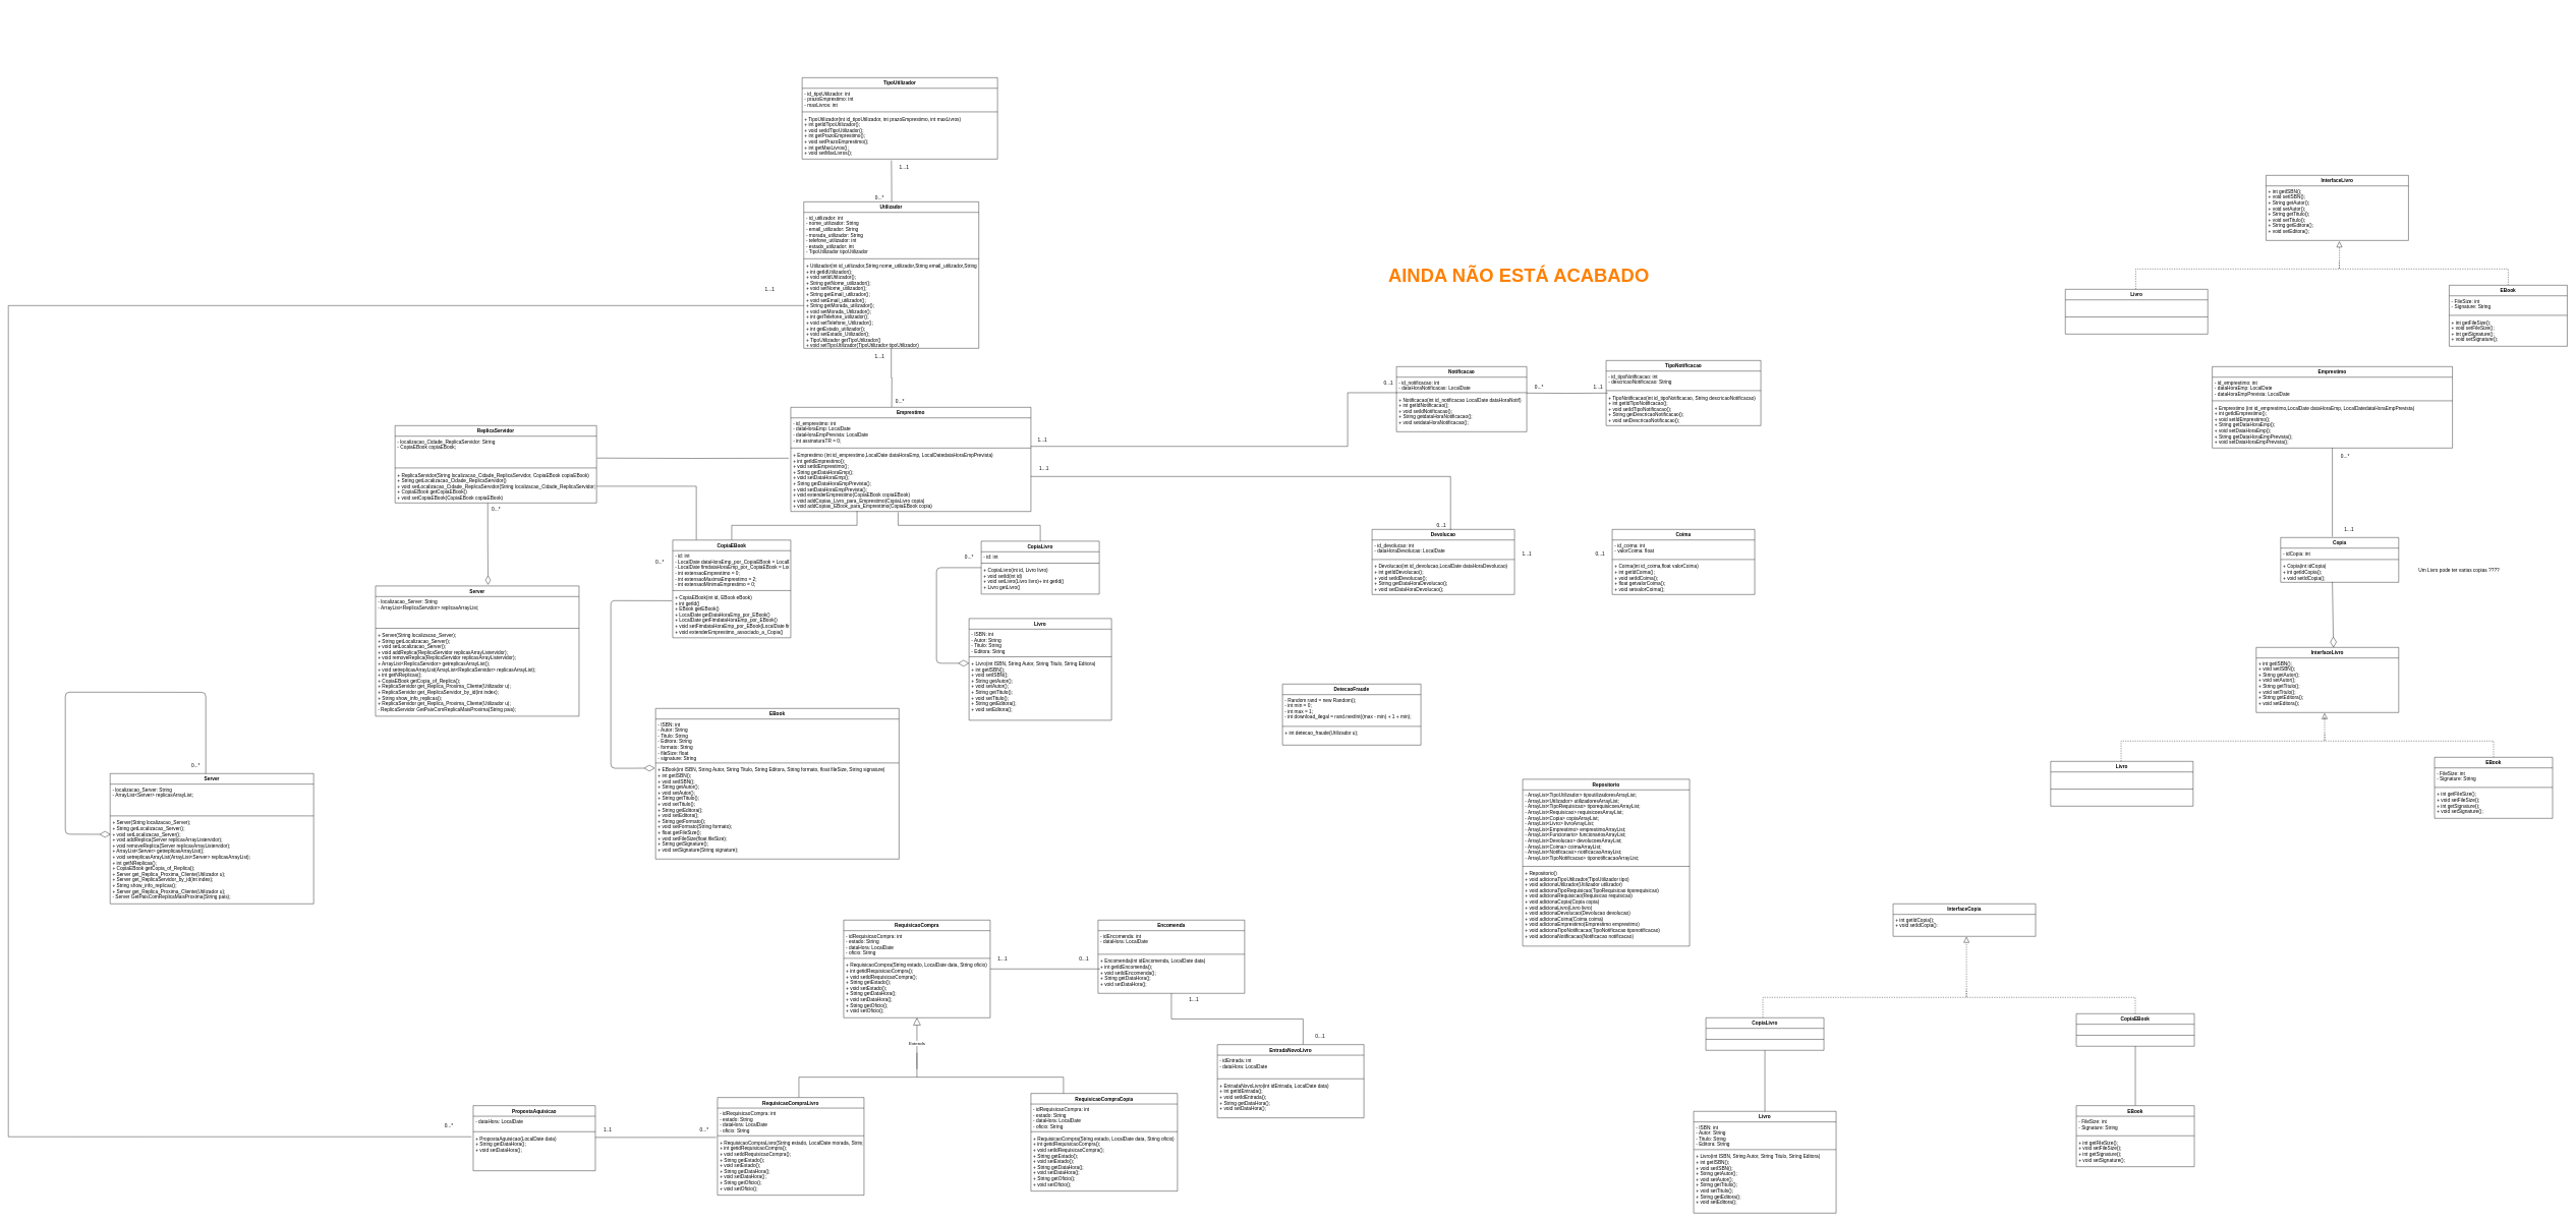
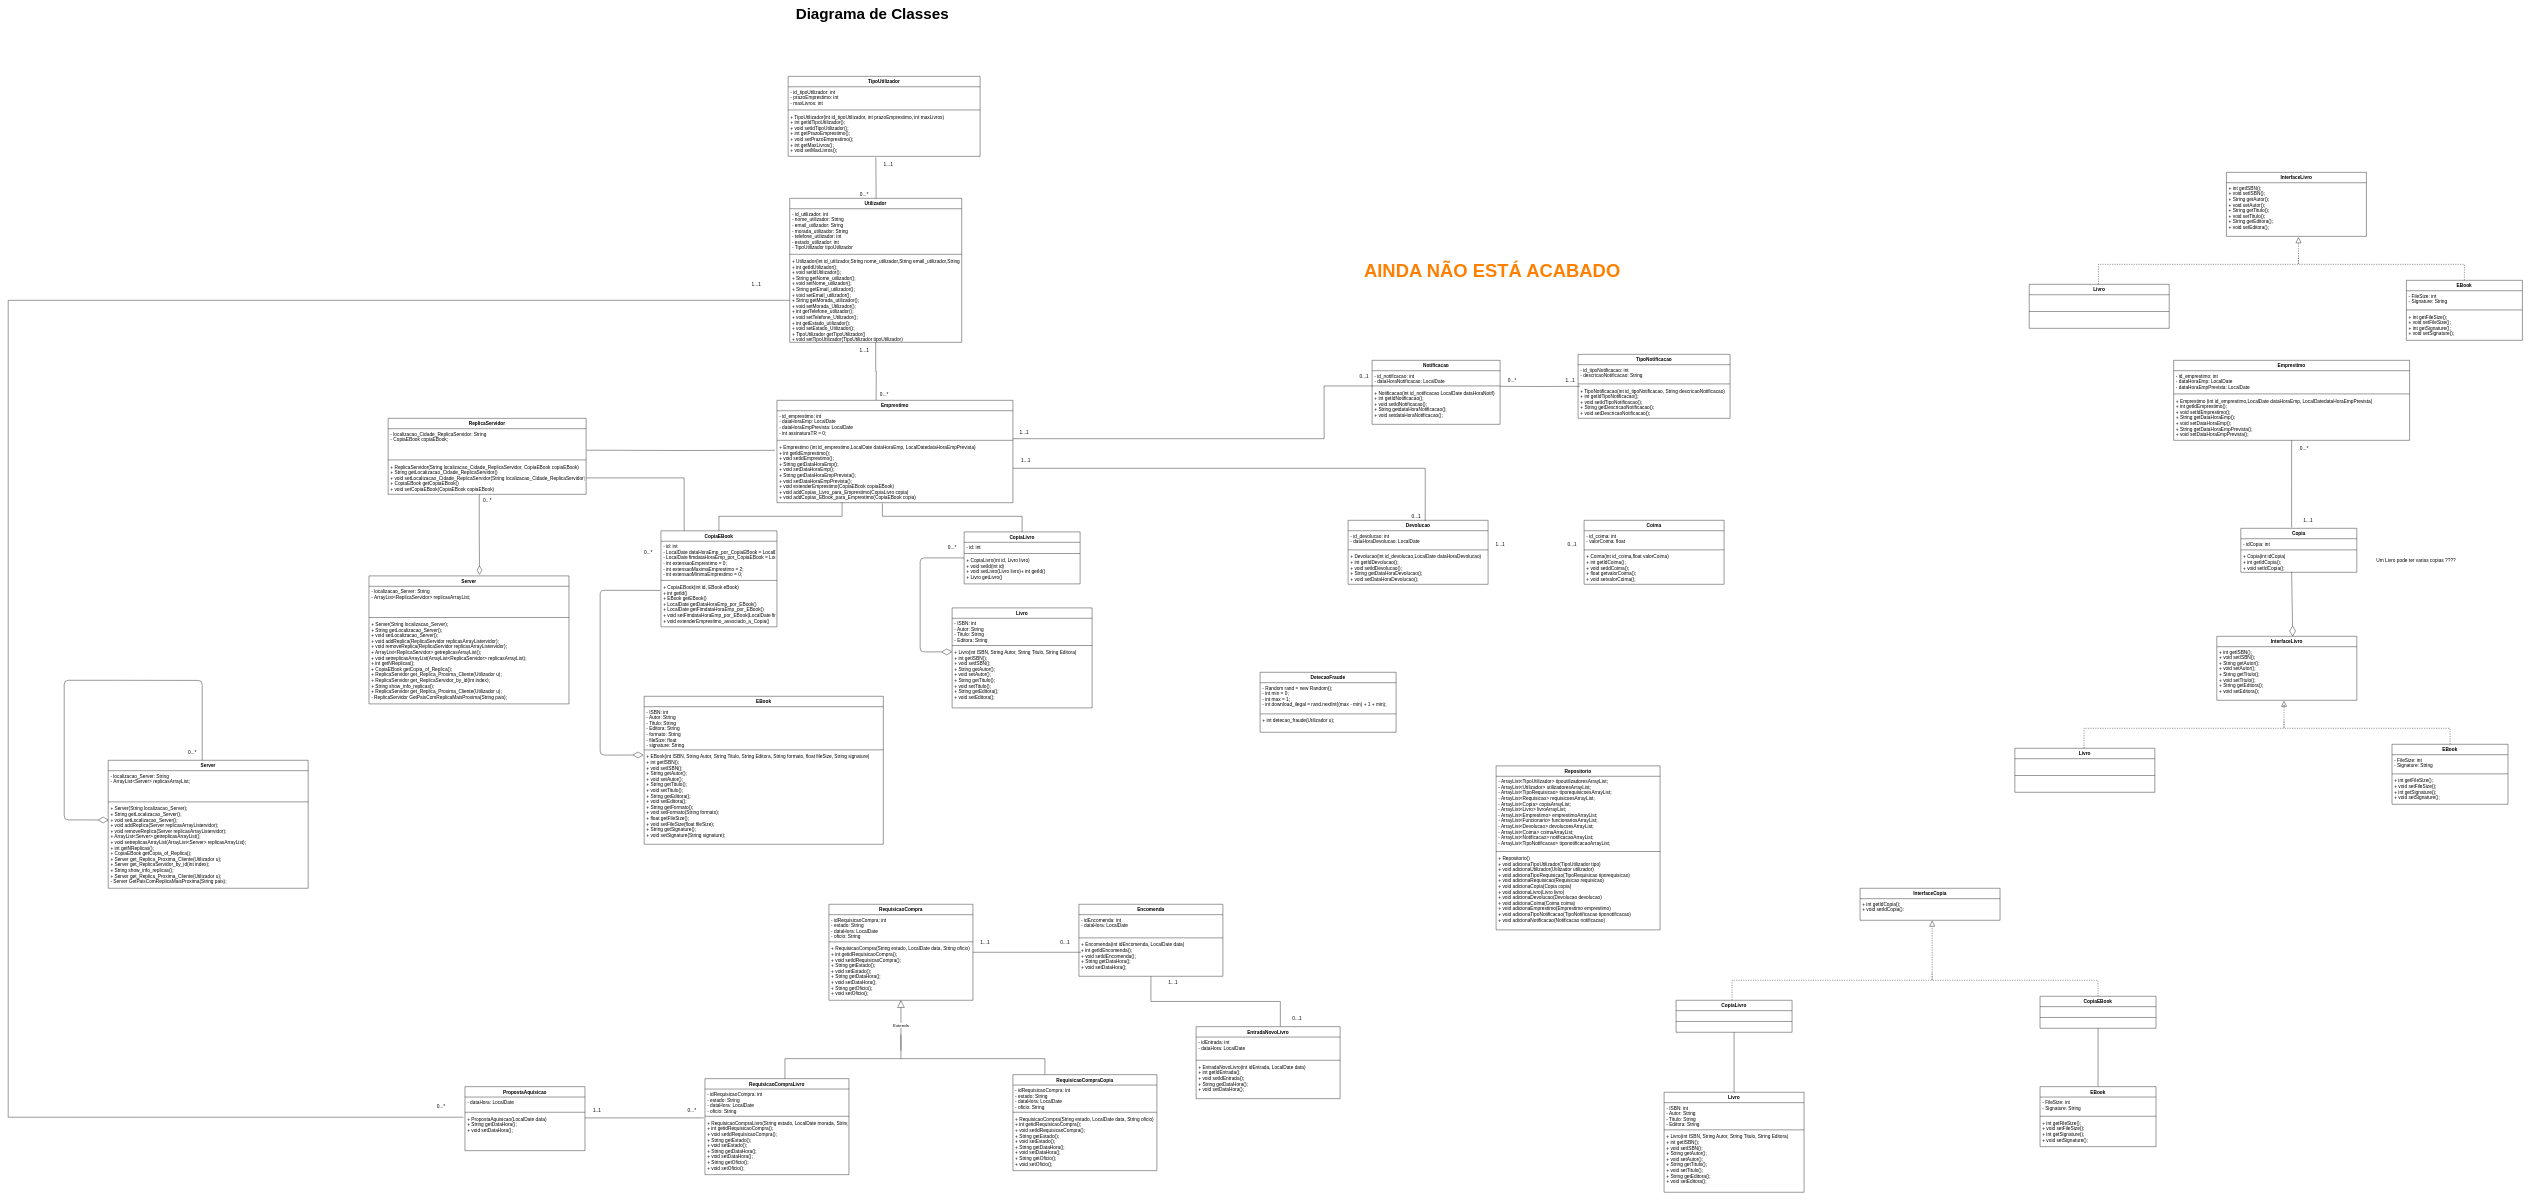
+ <mxCell id="52" value="&lt;font size=&quot;1&quot;&gt;&lt;b style=&quot;font-size: 38px&quot;&gt;Diagrama de Classes&lt;/b&gt;&lt;/font&gt;" style="text;html=1;align=center;verticalAlign=middle;resizable=0;points=[];autosize=1;strokeColor=none;" parent="1" vertex="1"><mxGeometry x="1980" y="20" width="400" height="30" as="geometry" /></mxCell>
